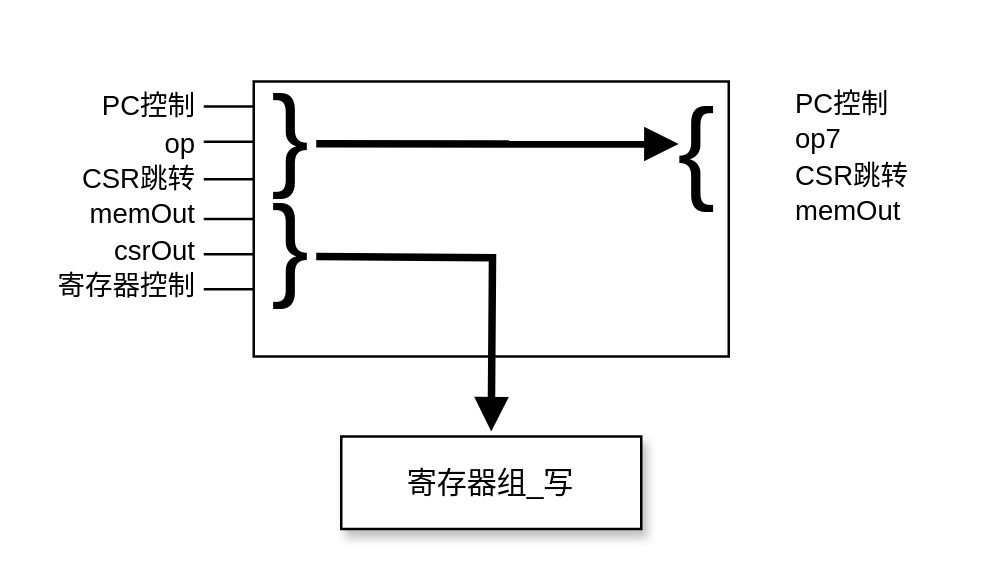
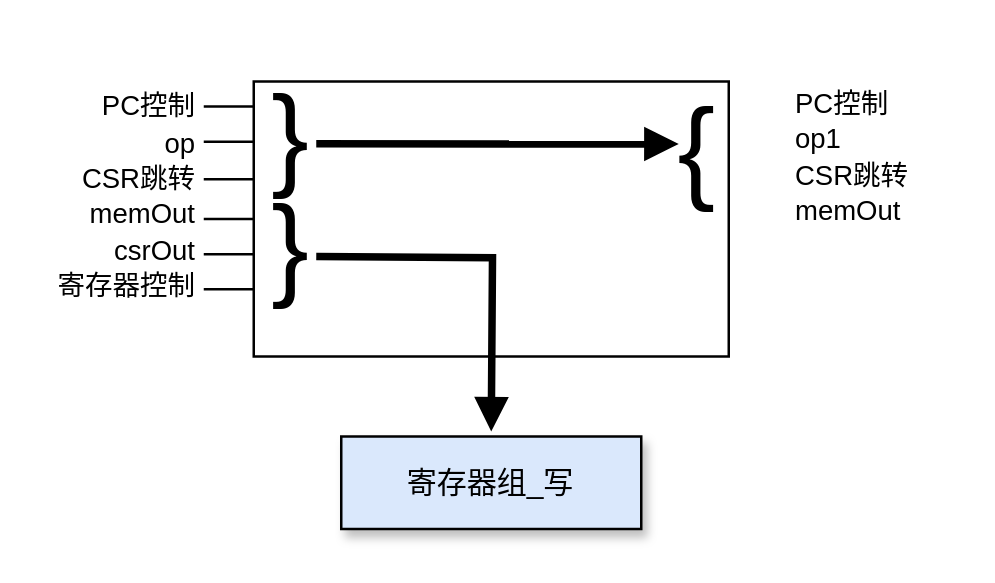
- <mxCell id="15" value="&lt;div&gt;&lt;span style=&quot;font-size: 11px; background-color: initial;&quot;&gt;PC控制&lt;/span&gt;&lt;br&gt;&lt;/div&gt;&lt;div&gt;&lt;span style=&quot;font-size: 11px;&quot;&gt;op7&lt;/span&gt;&lt;/div&gt;&lt;div&gt;&lt;span style=&quot;font-size: 11px;&quot;&gt;CSR跳转&lt;/span&gt;&lt;/div&gt;&lt;div&gt;&lt;span style=&quot;font-size: 11px; background-color: initial;&quot;&gt;memOut&lt;/span&gt;&lt;/div&gt;" style="text;html=1;align=left;verticalAlign=middle;whiteSpace=wrap;rounded=0;" vertex="1" parent="1"><mxGeometry x="316" y="32" width="60" height="60" as="geometry" /></mxCell>
+ <mxCell id="15" value="&lt;div&gt;&lt;span style=&quot;font-size: 11px; background-color: initial;&quot;&gt;PC控制&lt;/span&gt;&lt;br&gt;&lt;/div&gt;&lt;div&gt;&lt;span style=&quot;font-size: 11px;&quot;&gt;op1&lt;/span&gt;&lt;/div&gt;&lt;div&gt;&lt;span style=&quot;font-size: 11px;&quot;&gt;CSR跳转&lt;/span&gt;&lt;/div&gt;&lt;div&gt;&lt;span style=&quot;font-size: 11px; background-color: initial;&quot;&gt;memOut&lt;/span&gt;&lt;/div&gt;" style="text;html=1;align=left;verticalAlign=middle;whiteSpace=wrap;rounded=0;" vertex="1" parent="1"><mxGeometry x="316" y="32" width="60" height="60" as="geometry" /></mxCell>
- <mxCell id="14" value="寄存器组_写" style="rounded=0;whiteSpace=wrap;html=1;shadow=1;" parent="1" vertex="1"><mxGeometry x="136" y="174" width="120" height="37" as="geometry" /></mxCell>
+ <mxCell id="14" value="寄存器组_写" style="rounded=0;whiteSpace=wrap;html=1;shadow=1;fillColor=#dae8fc;" parent="1" vertex="1"><mxGeometry x="136" y="174" width="120" height="37" as="geometry" /></mxCell>
